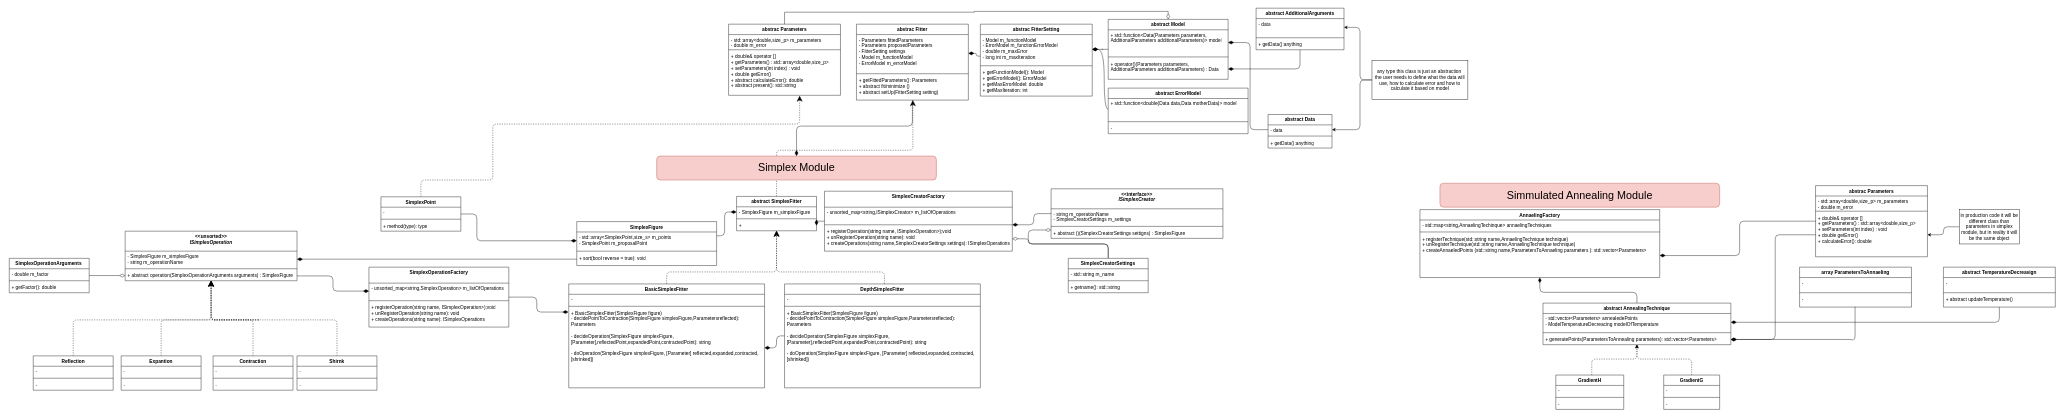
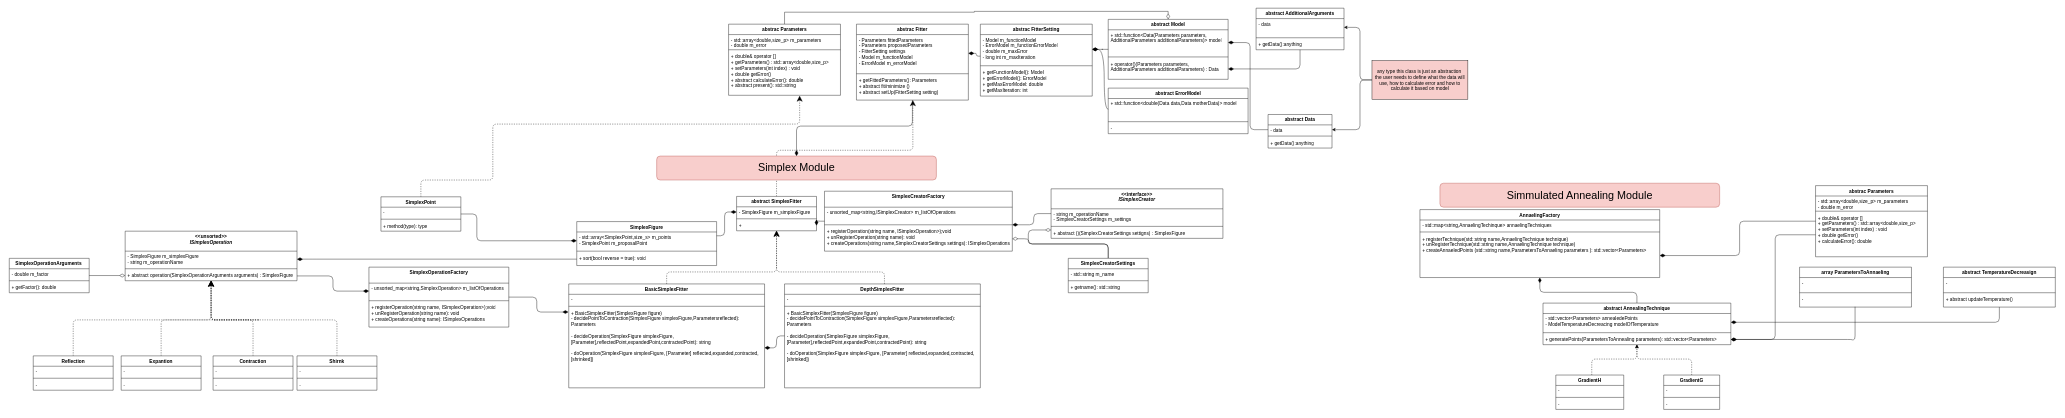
- <mxCell id="56" value="any type this class is just an abstraction&amp;nbsp;&lt;br&gt;the user needs to define what the data will use, how to calculate error and how to calculate it based on model" style="rounded=0;whiteSpace=wrap;html=1;" parent="1" vertex="1"><mxGeometry x="3430" y="151" width="240" height="97" as="geometry" /></mxCell>
+ <mxCell id="56" value="any type this class is just an abstraction&amp;nbsp;&lt;br&gt;the user needs to define what the data will use, how to calculate error and how to calculate it based on model" style="rounded=0;whiteSpace=wrap;html=1;fillColor=#f8cecc;" parent="1" vertex="1"><mxGeometry x="3430" y="151" width="240" height="97" as="geometry" /></mxCell>
- <mxCell id="75" value="in production code it will be different class than parameters in simplex module, but in reality it will be the same object" style="rounded=0;whiteSpace=wrap;html=1;" parent="1" vertex="1"><mxGeometry x="4900" y="524" width="150" height="86" as="geometry" /></mxCell>
- <mxCell id="74" value="" style="edgeStyle=orthogonalEdgeStyle;rounded=1;orthogonalLoop=1;jettySize=auto;html=1;" parent="1" source="75" target="72" edge="1"><mxGeometry relative="1" as="geometry" /></mxCell>
